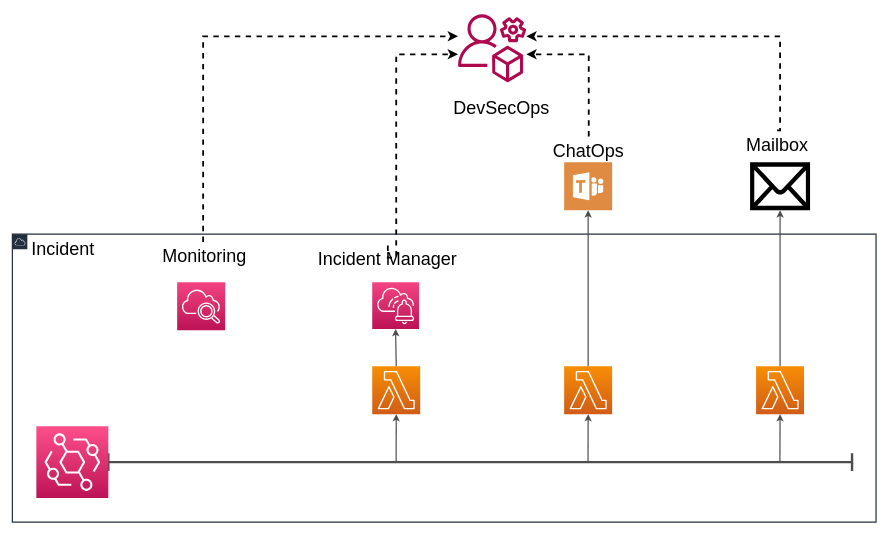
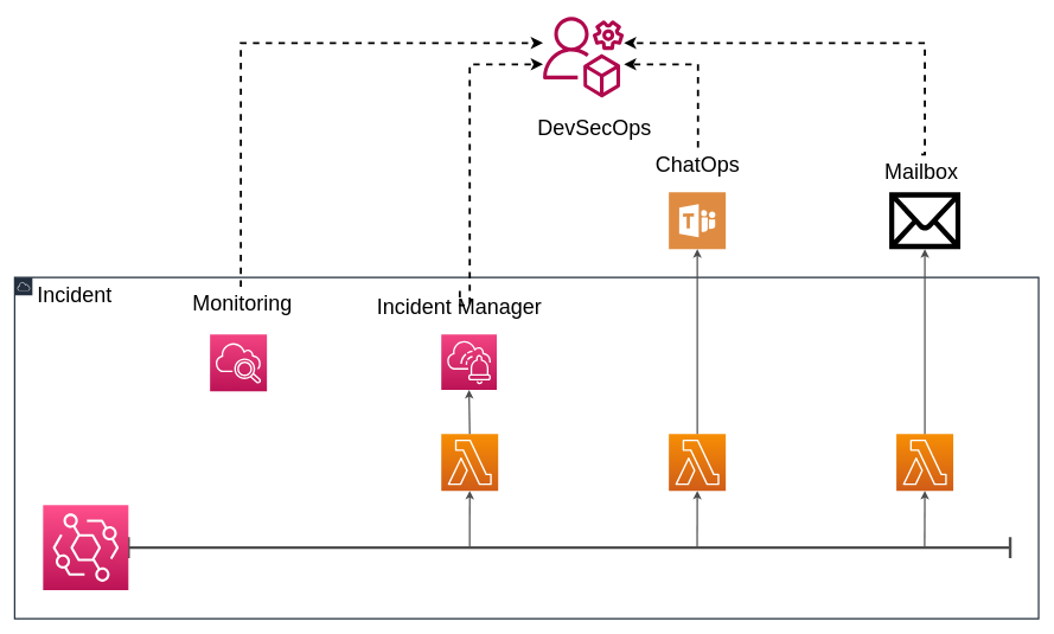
- <mxCell id="21" value="ChatOps" style="text;html=1;resizable=0;points=[];autosize=1;align=center;verticalAlign=top;spacingTop=-4;fontSize=30;fontStyle=0;fontColor=#000000;" parent="1" vertex="1"><mxGeometry x="910" y="230" width="140" height="40" as="geometry" /></mxCell>
+ <mxCell id="21" value="ChatOps" style="text;html=1;resizable=0;points=[];autosize=1;align=center;verticalAlign=top;spacingTop=-4;fontSize=30;fontStyle=0;fontColor=#000000;" parent="1" vertex="1"><mxGeometry x="910" y="210" width="140" height="40" as="geometry" /></mxCell>
